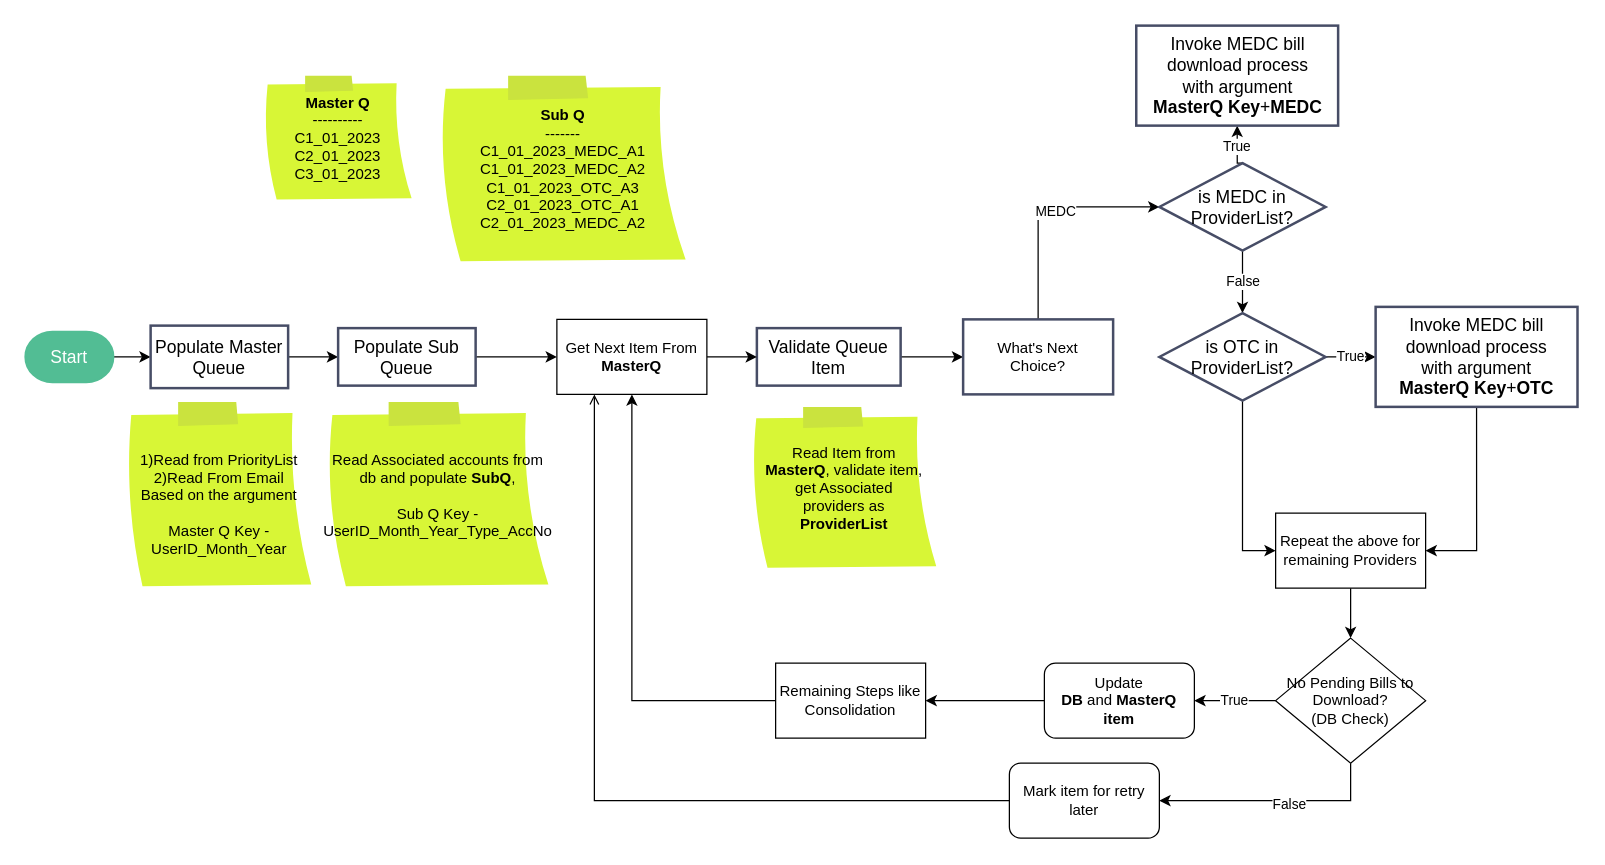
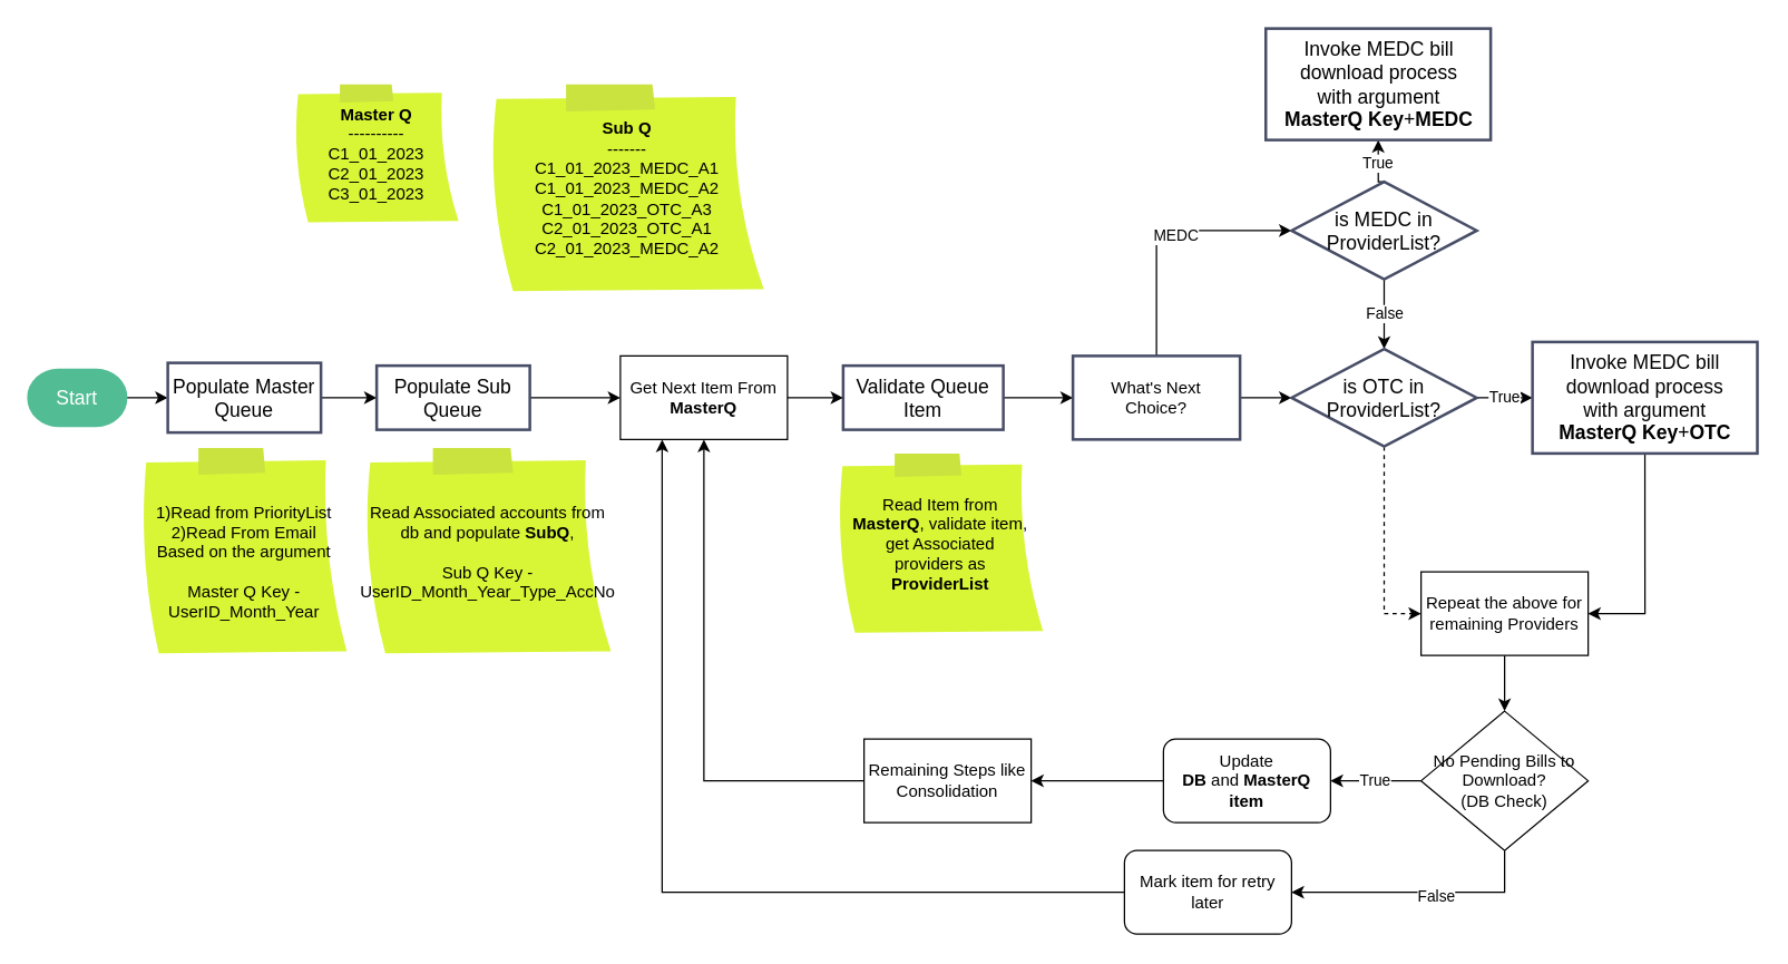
+ <mxCell id="17" style="edgeStyle=orthogonalEdgeStyle;rounded=0;orthogonalLoop=1;jettySize=auto;html=1;exitX=1;exitY=0.5;exitDx=0;exitDy=0;entryX=0;entryY=0.5;entryDx=0;entryDy=0;" parent="1" source="18" target="25" edge="1"><mxGeometry relative="1" as="geometry" /></mxCell>
- <mxCell id="40" style="edgeStyle=orthogonalEdgeStyle;rounded=0;orthogonalLoop=1;jettySize=auto;html=1;exitX=0;exitY=0.5;exitDx=0;exitDy=0;entryX=0.25;entryY=1;entryDx=0;entryDy=0;endArrow=open;" edge="1" parent="1" source="41" target="37"><mxGeometry relative="1" as="geometry" /></mxCell>
+ <mxCell id="40" style="edgeStyle=orthogonalEdgeStyle;rounded=0;orthogonalLoop=1;jettySize=auto;html=1;exitX=0;exitY=0.5;exitDx=0;exitDy=0;entryX=0.25;entryY=1;entryDx=0;entryDy=0;" edge="1" parent="1" source="41" target="37"><mxGeometry relative="1" as="geometry" /></mxCell>
- <mxCell id="24" style="edgeStyle=orthogonalEdgeStyle;rounded=0;orthogonalLoop=1;jettySize=auto;html=1;exitX=0.5;exitY=1;exitDx=0;exitDy=0;entryX=0;entryY=0.5;entryDx=0;entryDy=0;" edge="1" parent="1" source="25" target="29"><mxGeometry relative="1" as="geometry" /></mxCell>
+ <mxCell id="24" style="edgeStyle=orthogonalEdgeStyle;rounded=0;orthogonalLoop=1;jettySize=auto;html=1;exitX=0.5;exitY=1;exitDx=0;exitDy=0;entryX=0;entryY=0.5;entryDx=0;entryDy=0;dashed=1;" edge="1" parent="1" source="25" target="29"><mxGeometry relative="1" as="geometry" /></mxCell>
